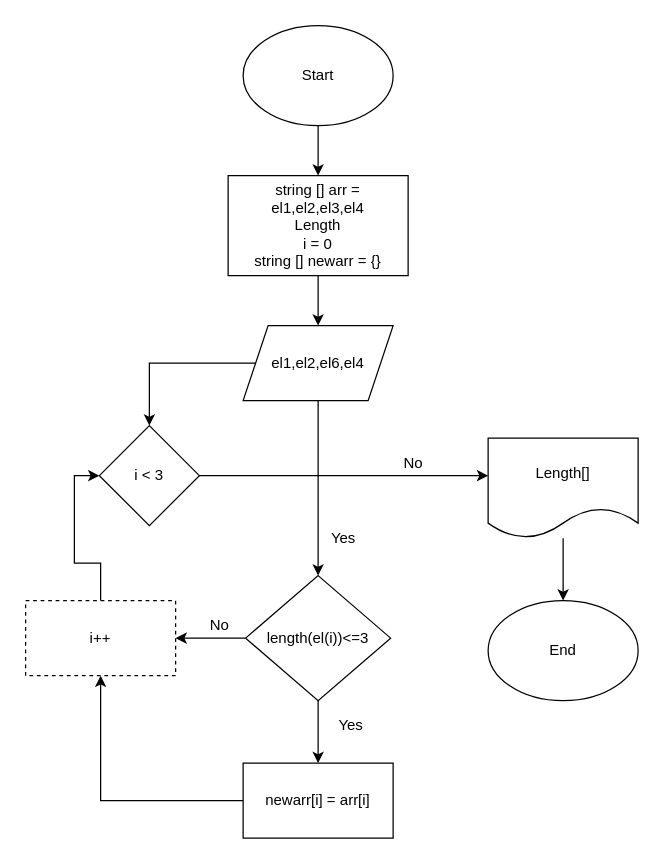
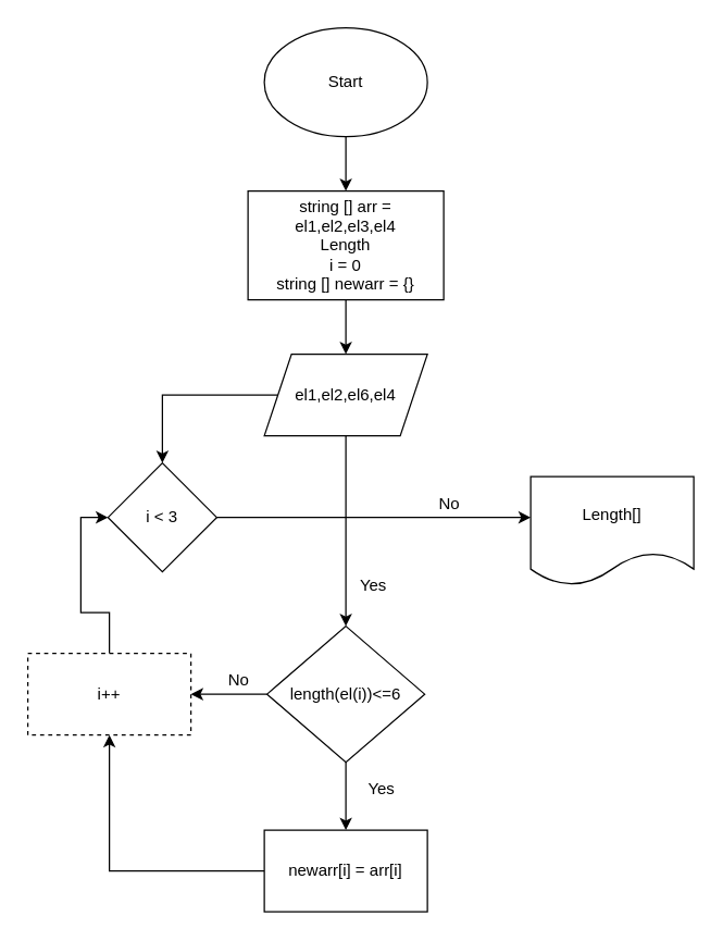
- <mxCell id="23" style="edgeStyle=orthogonalEdgeStyle;rounded=0;orthogonalLoop=1;jettySize=auto;html=1;entryX=0.5;entryY=0;entryDx=0;entryDy=0;" edge="1" parent="1" source="24" target="4"><mxGeometry relative="1" as="geometry" /></mxCell>
- <mxCell id="12" value="length(el(i))&amp;lt;=3" style="rhombus;whiteSpace=wrap;html=1;" vertex="1" parent="1"><mxGeometry x="196" y="460" width="116" height="100" as="geometry" /></mxCell>
+ <mxCell id="12" value="length(el(i))&amp;lt;=6" style="rhombus;whiteSpace=wrap;html=1;" vertex="1" parent="1"><mxGeometry x="196" y="460" width="116" height="100" as="geometry" /></mxCell>
- <mxCell id="4" value="End" style="ellipse;whiteSpace=wrap;html=1;" vertex="1" parent="1"><mxGeometry x="390" y="480" width="120" height="80" as="geometry" /></mxCell>
